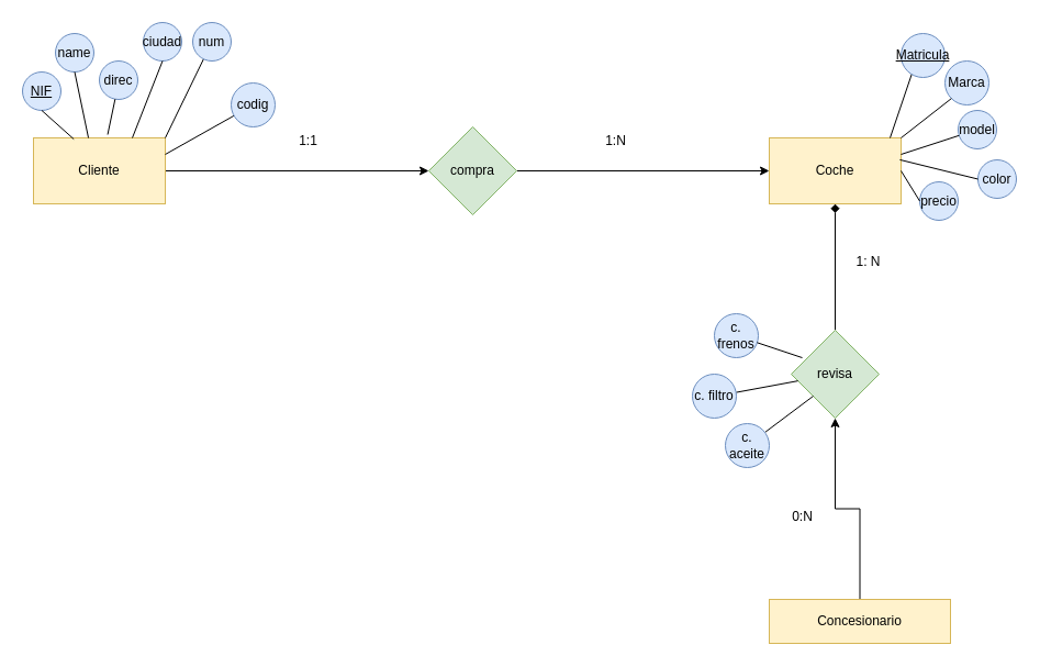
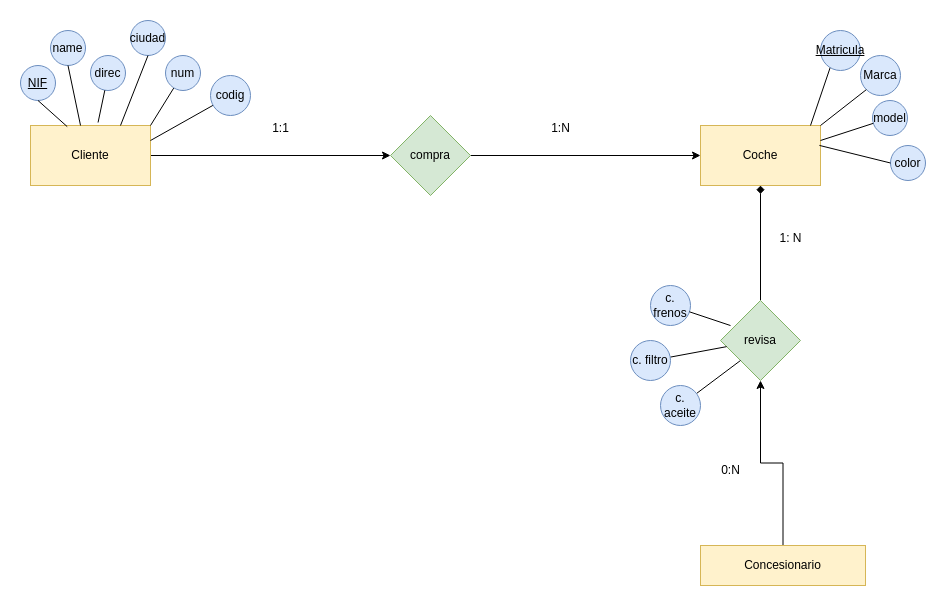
- <mxCell id="30" value="num" style="ellipse;whiteSpace=wrap;html=1;aspect=fixed;fillColor=#dae8fc;strokeColor=#6c8ebf;" vertex="1" parent="1"><mxGeometry x="175" y="20" width="35" height="35" as="geometry" /></mxCell>
+ <mxCell id="30" value="num" style="ellipse;whiteSpace=wrap;html=1;aspect=fixed;fillColor=#dae8fc;strokeColor=#6c8ebf;" vertex="1" parent="1"><mxGeometry x="165" y="55" width="35" height="35" as="geometry" /></mxCell>
- <mxCell id="20" value="" style="endArrow=none;html=1;rounded=0;exitX=1;exitY=0.5;exitDx=0;exitDy=0;entryX=0;entryY=0.5;entryDx=0;entryDy=0;" edge="1" parent="1" source="4" target="19"><mxGeometry width="50" height="50" relative="1" as="geometry"><mxPoint x="850" y="205" as="sourcePoint" /><mxPoint x="900" y="155" as="targetPoint" /></mxGeometry></mxCell>
- <mxCell id="19" value="precio" style="ellipse;whiteSpace=wrap;html=1;aspect=fixed;fillColor=#dae8fc;strokeColor=#6c8ebf;" vertex="1" parent="1"><mxGeometry x="837" y="165" width="35" height="35" as="geometry" /></mxCell>
